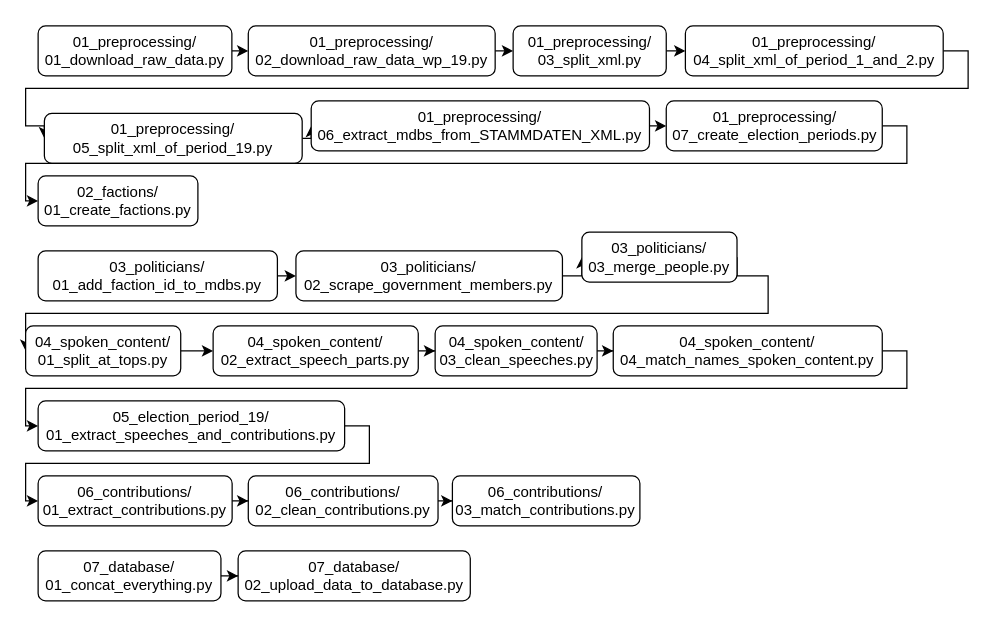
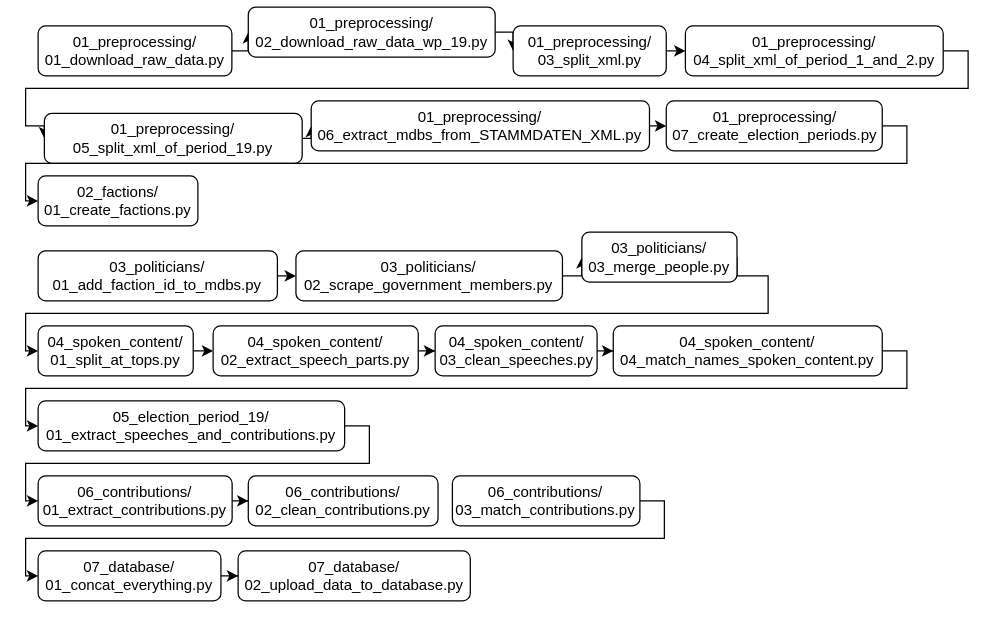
- <mxCell id="5" value="01_preprocessing/&lt;br&gt;02_download_raw_data_wp_19.py" style="rounded=1;whiteSpace=wrap;html=1;" vertex="1" parent="1"><mxGeometry x="198.13" y="20" width="197.5" height="40" as="geometry" /></mxCell>
+ <mxCell id="5" value="01_preprocessing/&lt;br&gt;02_download_raw_data_wp_19.py" style="rounded=1;whiteSpace=wrap;html=1;" vertex="1" parent="1"><mxGeometry x="198.13" y="5" width="197.5" height="40" as="geometry" /></mxCell>
- <mxCell id="24" value="04_spoken_content/&lt;br&gt;01_split_at_tops.py" style="rounded=1;whiteSpace=wrap;html=1;" vertex="1" parent="1"><mxGeometry x="20" y="260" width="124.08" height="40" as="geometry" /></mxCell>
+ <mxCell id="24" value="04_spoken_content/&lt;br&gt;01_split_at_tops.py" style="rounded=1;whiteSpace=wrap;html=1;" vertex="1" parent="1"><mxGeometry x="30" y="260" width="124.08" height="40" as="geometry" /></mxCell>
- <mxCell id="35" style="edgeStyle=orthogonalEdgeStyle;rounded=0;orthogonalLoop=1;jettySize=auto;html=1;exitX=1;exitY=0.5;exitDx=0;exitDy=0;" edge="1" parent="1" source="36" target="38"><mxGeometry relative="1" as="geometry" /></mxCell>
+ <mxCell id="37" style="edgeStyle=orthogonalEdgeStyle;rounded=0;orthogonalLoop=1;jettySize=auto;html=1;exitX=1;exitY=0.5;exitDx=0;exitDy=0;entryX=0;entryY=0.5;entryDx=0;entryDy=0;" edge="1" parent="1" source="38" target="40"><mxGeometry relative="1" as="geometry"><Array as="points"><mxPoint x="531" y="400" /><mxPoint x="531" y="430" /><mxPoint x="20" y="430" /><mxPoint x="20" y="460" /></Array></mxGeometry></mxCell>
